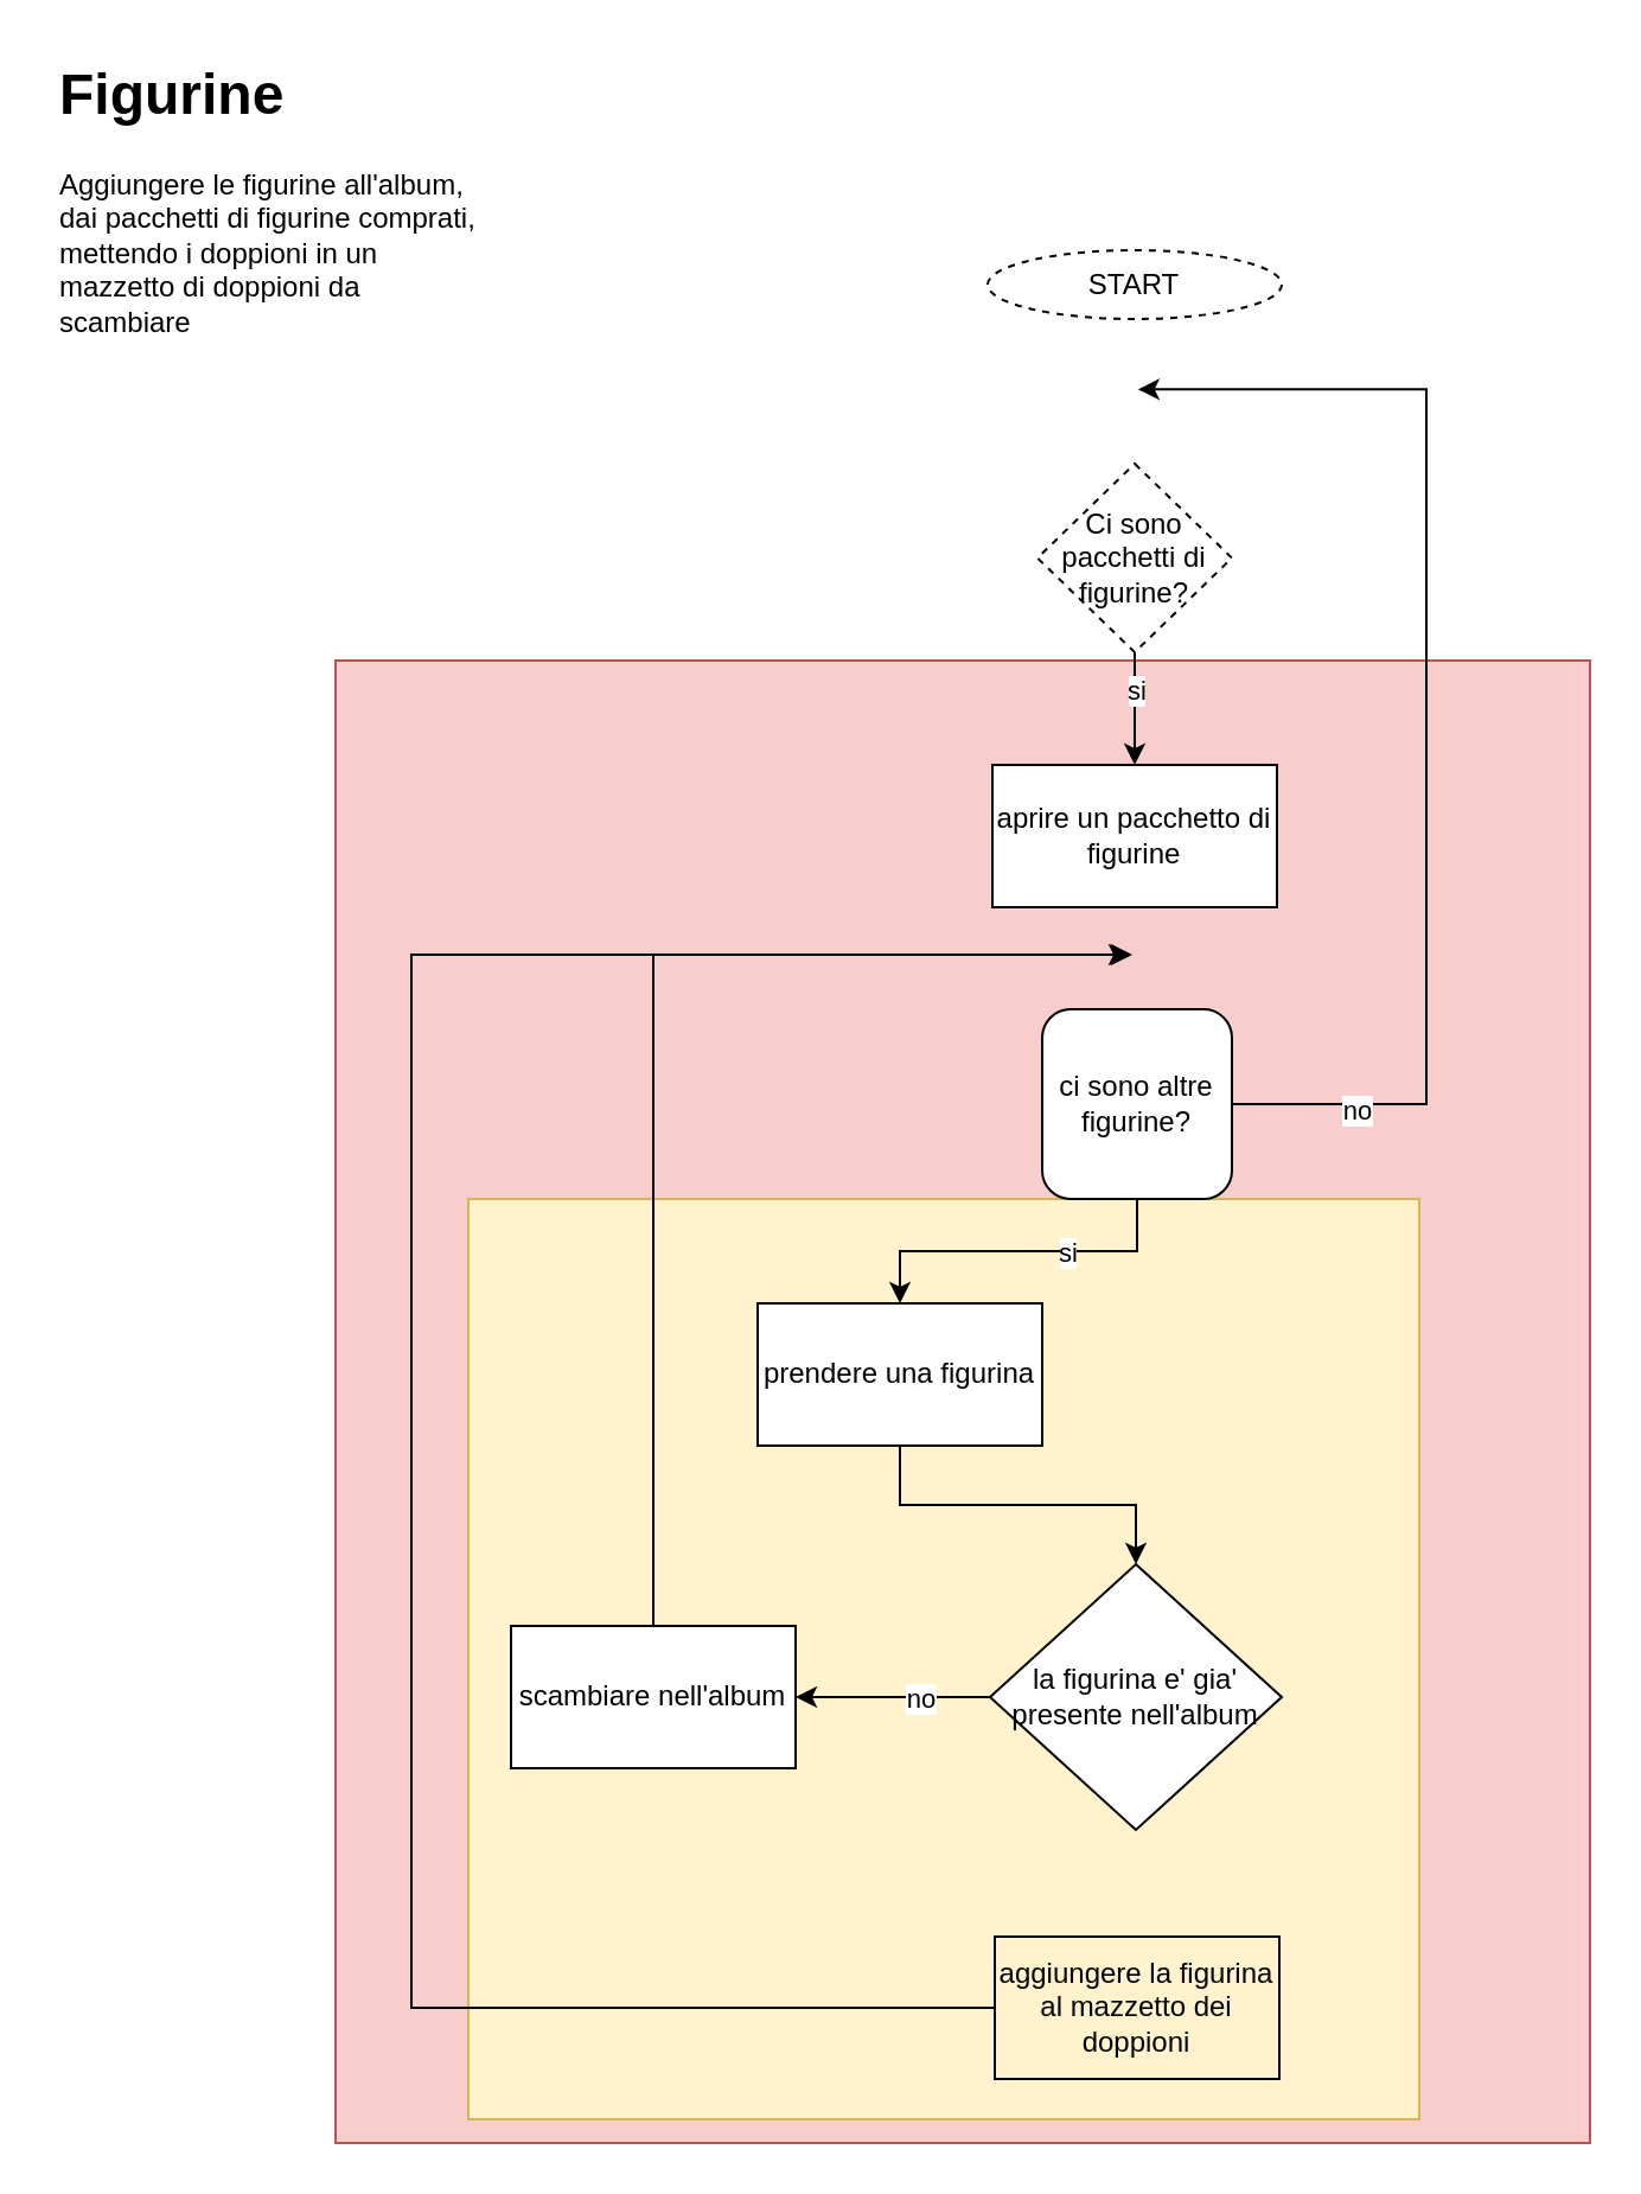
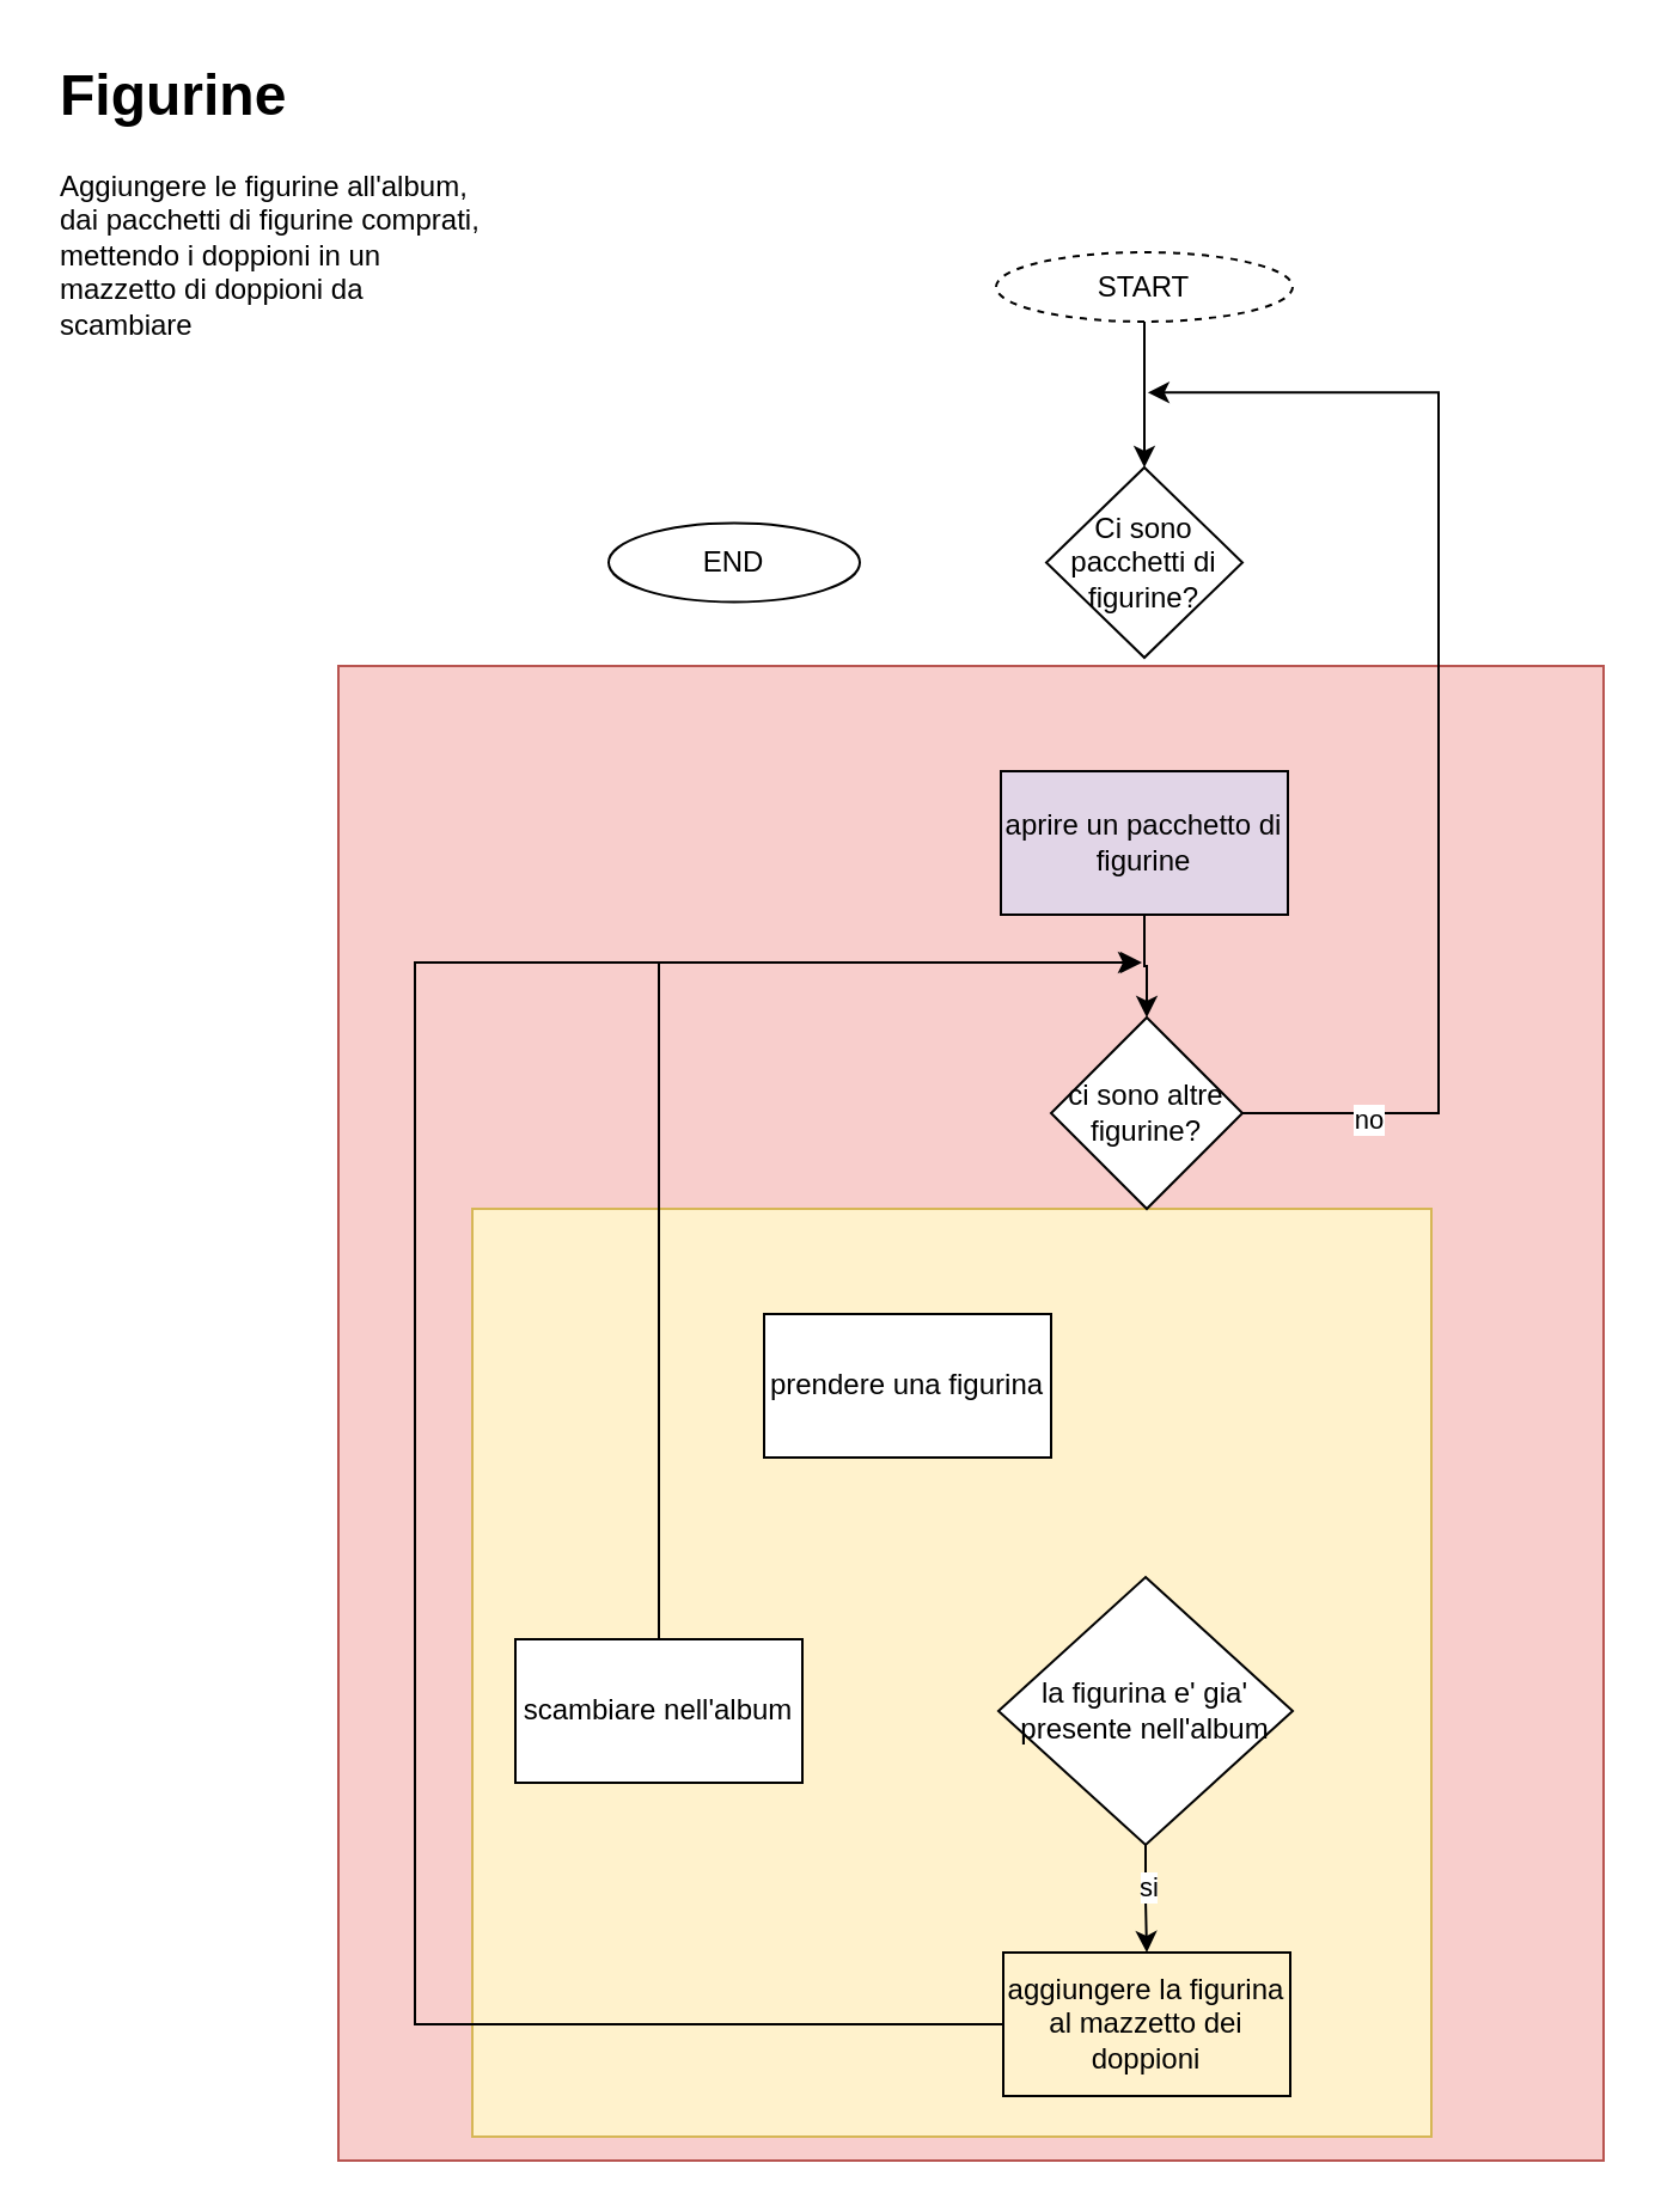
+ <mxCell id="5" value="" style="edgeStyle=orthogonalEdgeStyle;rounded=0;orthogonalLoop=1;jettySize=auto;html=1;" edge="1" parent="1" source="6" target="9"><mxGeometry relative="1" as="geometry" /></mxCell>
+ <mxCell id="14" value="END" style="ellipse;whiteSpace=wrap;html=1;" vertex="1" parent="1"><mxGeometry x="254" y="218.25" width="105" height="33" as="geometry" /></mxCell>
- <mxCell id="9" value="Ci sono pacchetti di figurine?" style="rhombus;whiteSpace=wrap;html=1;dashed=1;" vertex="1" parent="1"><mxGeometry x="437" y="195" width="82" height="79.5" as="geometry" /></mxCell>
+ <mxCell id="9" value="Ci sono pacchetti di figurine?" style="rhombus;whiteSpace=wrap;html=1;" vertex="1" parent="1"><mxGeometry x="437" y="195" width="82" height="79.5" as="geometry" /></mxCell>
- <mxCell id="7" value="" style="edgeStyle=orthogonalEdgeStyle;rounded=0;orthogonalLoop=1;jettySize=auto;html=1;" edge="1" parent="1" source="9" target="13"><mxGeometry relative="1" as="geometry" /></mxCell>
- <mxCell id="8" value="si" style="edgeLabel;html=1;align=center;verticalAlign=middle;resizable=0;points=[];" vertex="1" connectable="0" parent="7"><mxGeometry x="-0.329" relative="1" as="geometry"><mxPoint as="offset" /></mxGeometry></mxCell>
- <mxCell id="13" value="aprire un pacchetto di figurine" style="whiteSpace=wrap;html=1;" vertex="1" parent="1"><mxGeometry x="418" y="322" width="120" height="60" as="geometry" /></mxCell>
+ <mxCell id="13" value="aprire un pacchetto di figurine" style="whiteSpace=wrap;html=1;fillColor=#e1d5e7;" vertex="1" parent="1"><mxGeometry x="418" y="322" width="120" height="60" as="geometry" /></mxCell>
+ <mxCell id="12" value="" style="edgeStyle=orthogonalEdgeStyle;rounded=0;orthogonalLoop=1;jettySize=auto;html=1;" edge="1" parent="1" source="13" target="28"><mxGeometry relative="1" as="geometry" /></mxCell>
- <mxCell id="28" value="ci sono altre figurine?" style="whiteSpace=wrap;html=1;rounded=1;" vertex="1" parent="1"><mxGeometry x="439" y="425" width="80" height="80" as="geometry" /></mxCell>
+ <mxCell id="28" value="ci sono altre figurine?" style="rhombus;whiteSpace=wrap;html=1;" vertex="1" parent="1"><mxGeometry x="439" y="425" width="80" height="80" as="geometry" /></mxCell>
- <mxCell id="10" value="" style="edgeStyle=orthogonalEdgeStyle;rounded=0;orthogonalLoop=1;jettySize=auto;html=1;startArrow=none;" edge="1" parent="1" source="28" target="16"><mxGeometry relative="1" as="geometry" /></mxCell>
- <mxCell id="11" value="si" style="edgeLabel;html=1;align=center;verticalAlign=middle;resizable=0;points=[];" vertex="1" connectable="0" parent="10"><mxGeometry x="-0.281" relative="1" as="geometry"><mxPoint as="offset" /></mxGeometry></mxCell>
- <mxCell id="15" value="" style="edgeStyle=orthogonalEdgeStyle;rounded=0;orthogonalLoop=1;jettySize=auto;html=1;" edge="1" parent="1" source="16" target="21"><mxGeometry relative="1" as="geometry" /></mxCell>
- <mxCell id="17" value="" style="edgeStyle=orthogonalEdgeStyle;rounded=0;orthogonalLoop=1;jettySize=auto;html=1;" edge="1" parent="1" source="21" target="23"><mxGeometry relative="1" as="geometry" /></mxCell>
- <mxCell id="18" value="no" style="edgeLabel;html=1;align=center;verticalAlign=middle;resizable=0;points=[];" vertex="1" connectable="0" parent="17"><mxGeometry x="-0.264" relative="1" as="geometry"><mxPoint as="offset" /></mxGeometry></mxCell>
+ <mxCell id="19" value="" style="edgeStyle=orthogonalEdgeStyle;rounded=0;orthogonalLoop=1;jettySize=auto;html=1;" edge="1" parent="1" source="21" target="25"><mxGeometry relative="1" as="geometry" /></mxCell>
+ <mxCell id="20" value="si" style="edgeLabel;html=1;align=center;verticalAlign=middle;resizable=0;points=[];" vertex="1" connectable="0" parent="19"><mxGeometry x="-0.234" y="1" relative="1" as="geometry"><mxPoint as="offset" /></mxGeometry></mxCell>
